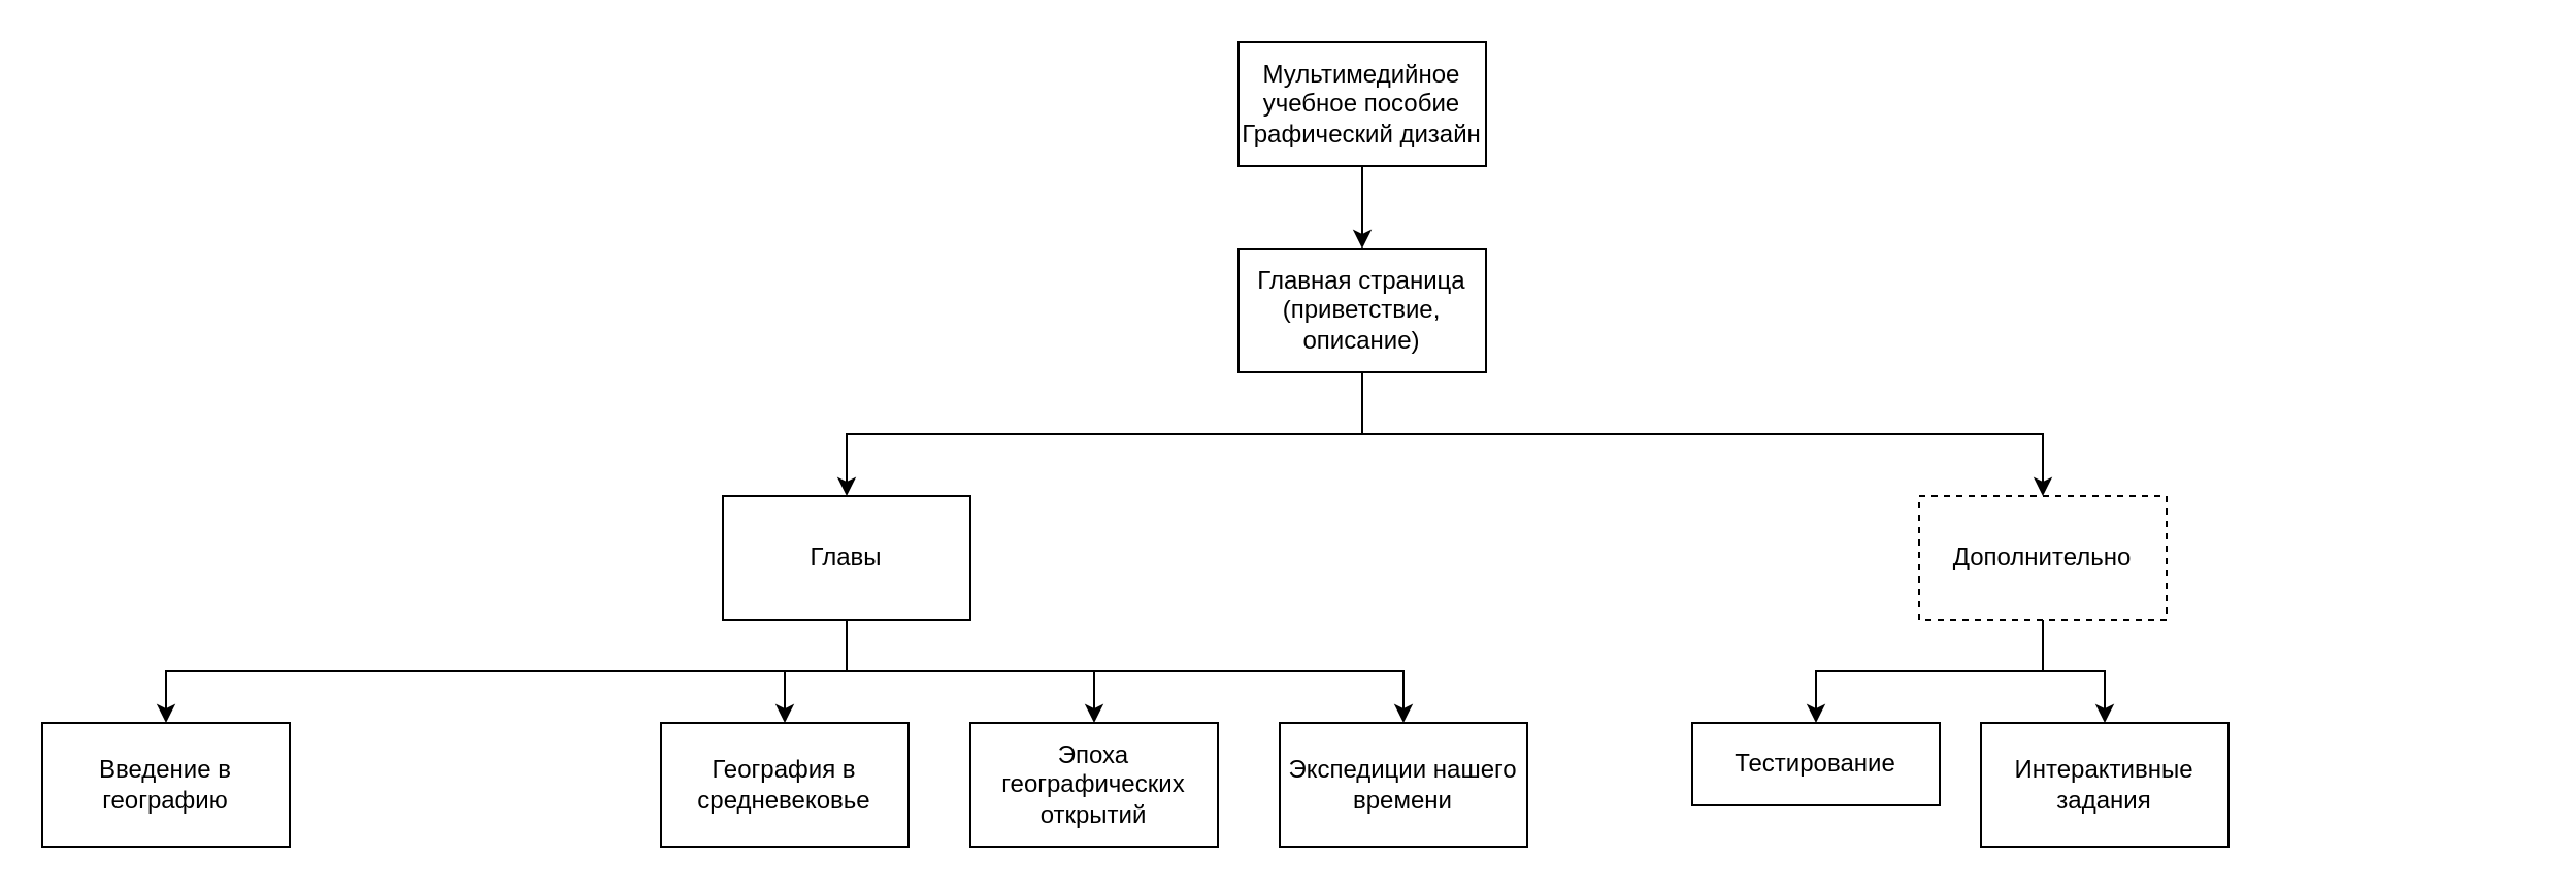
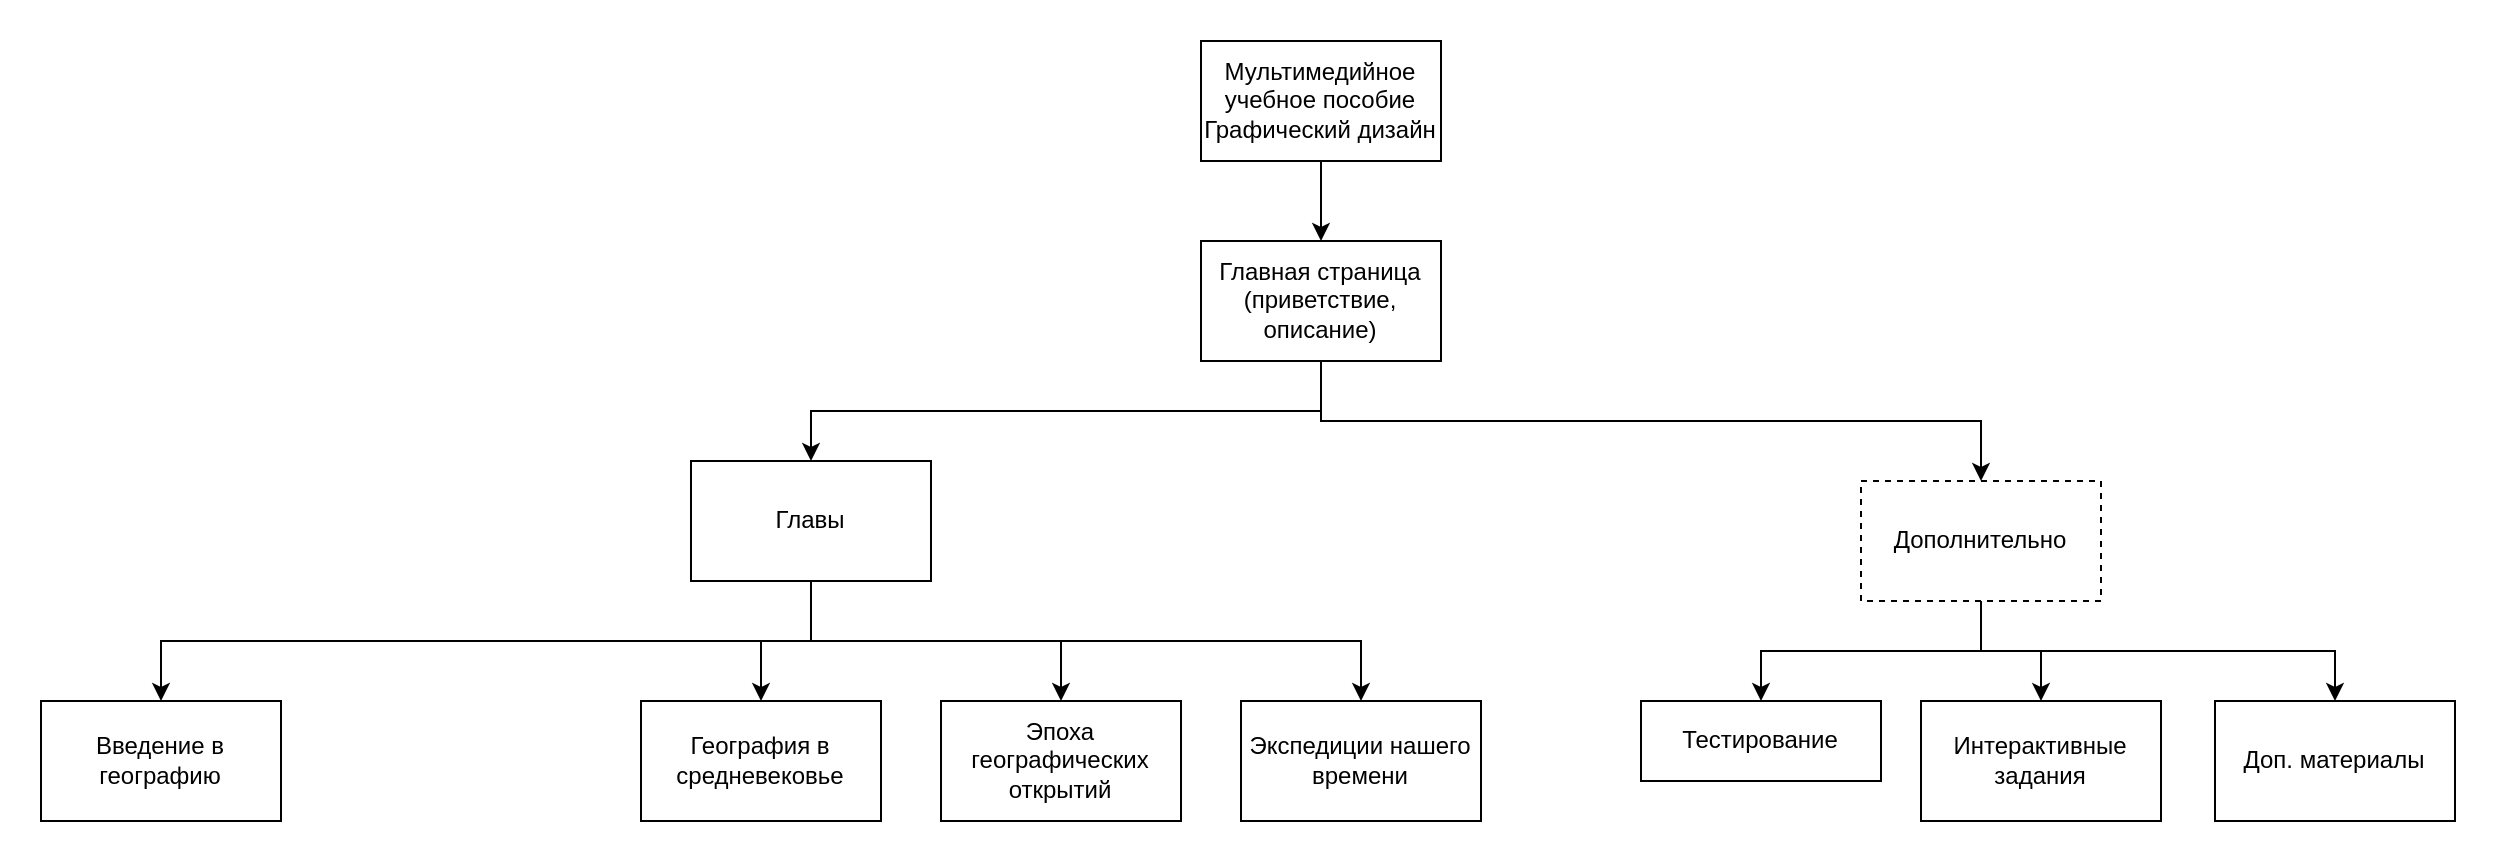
- <mxCell id="10" value="Главы" style="rounded=0;whiteSpace=wrap;html=1;" parent="1" vertex="1"><mxGeometry x="350" y="240" width="120" height="60" as="geometry" /></mxCell>
+ <mxCell id="10" value="Главы" style="rounded=0;whiteSpace=wrap;html=1;" parent="1" vertex="1"><mxGeometry x="345" y="230" width="120" height="60" as="geometry" /></mxCell>
+ <mxCell id="16" style="edgeStyle=orthogonalEdgeStyle;rounded=0;orthogonalLoop=1;jettySize=auto;html=1;exitX=0.5;exitY=1;exitDx=0;exitDy=0;entryX=0.5;entryY=0;entryDx=0;entryDy=0;" parent="1" source="17" target="20" edge="1"><mxGeometry relative="1" as="geometry" /></mxCell>
+ <mxCell id="20" value="Доп. материалы" style="rounded=0;whiteSpace=wrap;html=1;" parent="1" vertex="1"><mxGeometry x="1107" y="350" width="120" height="60" as="geometry" /></mxCell>
